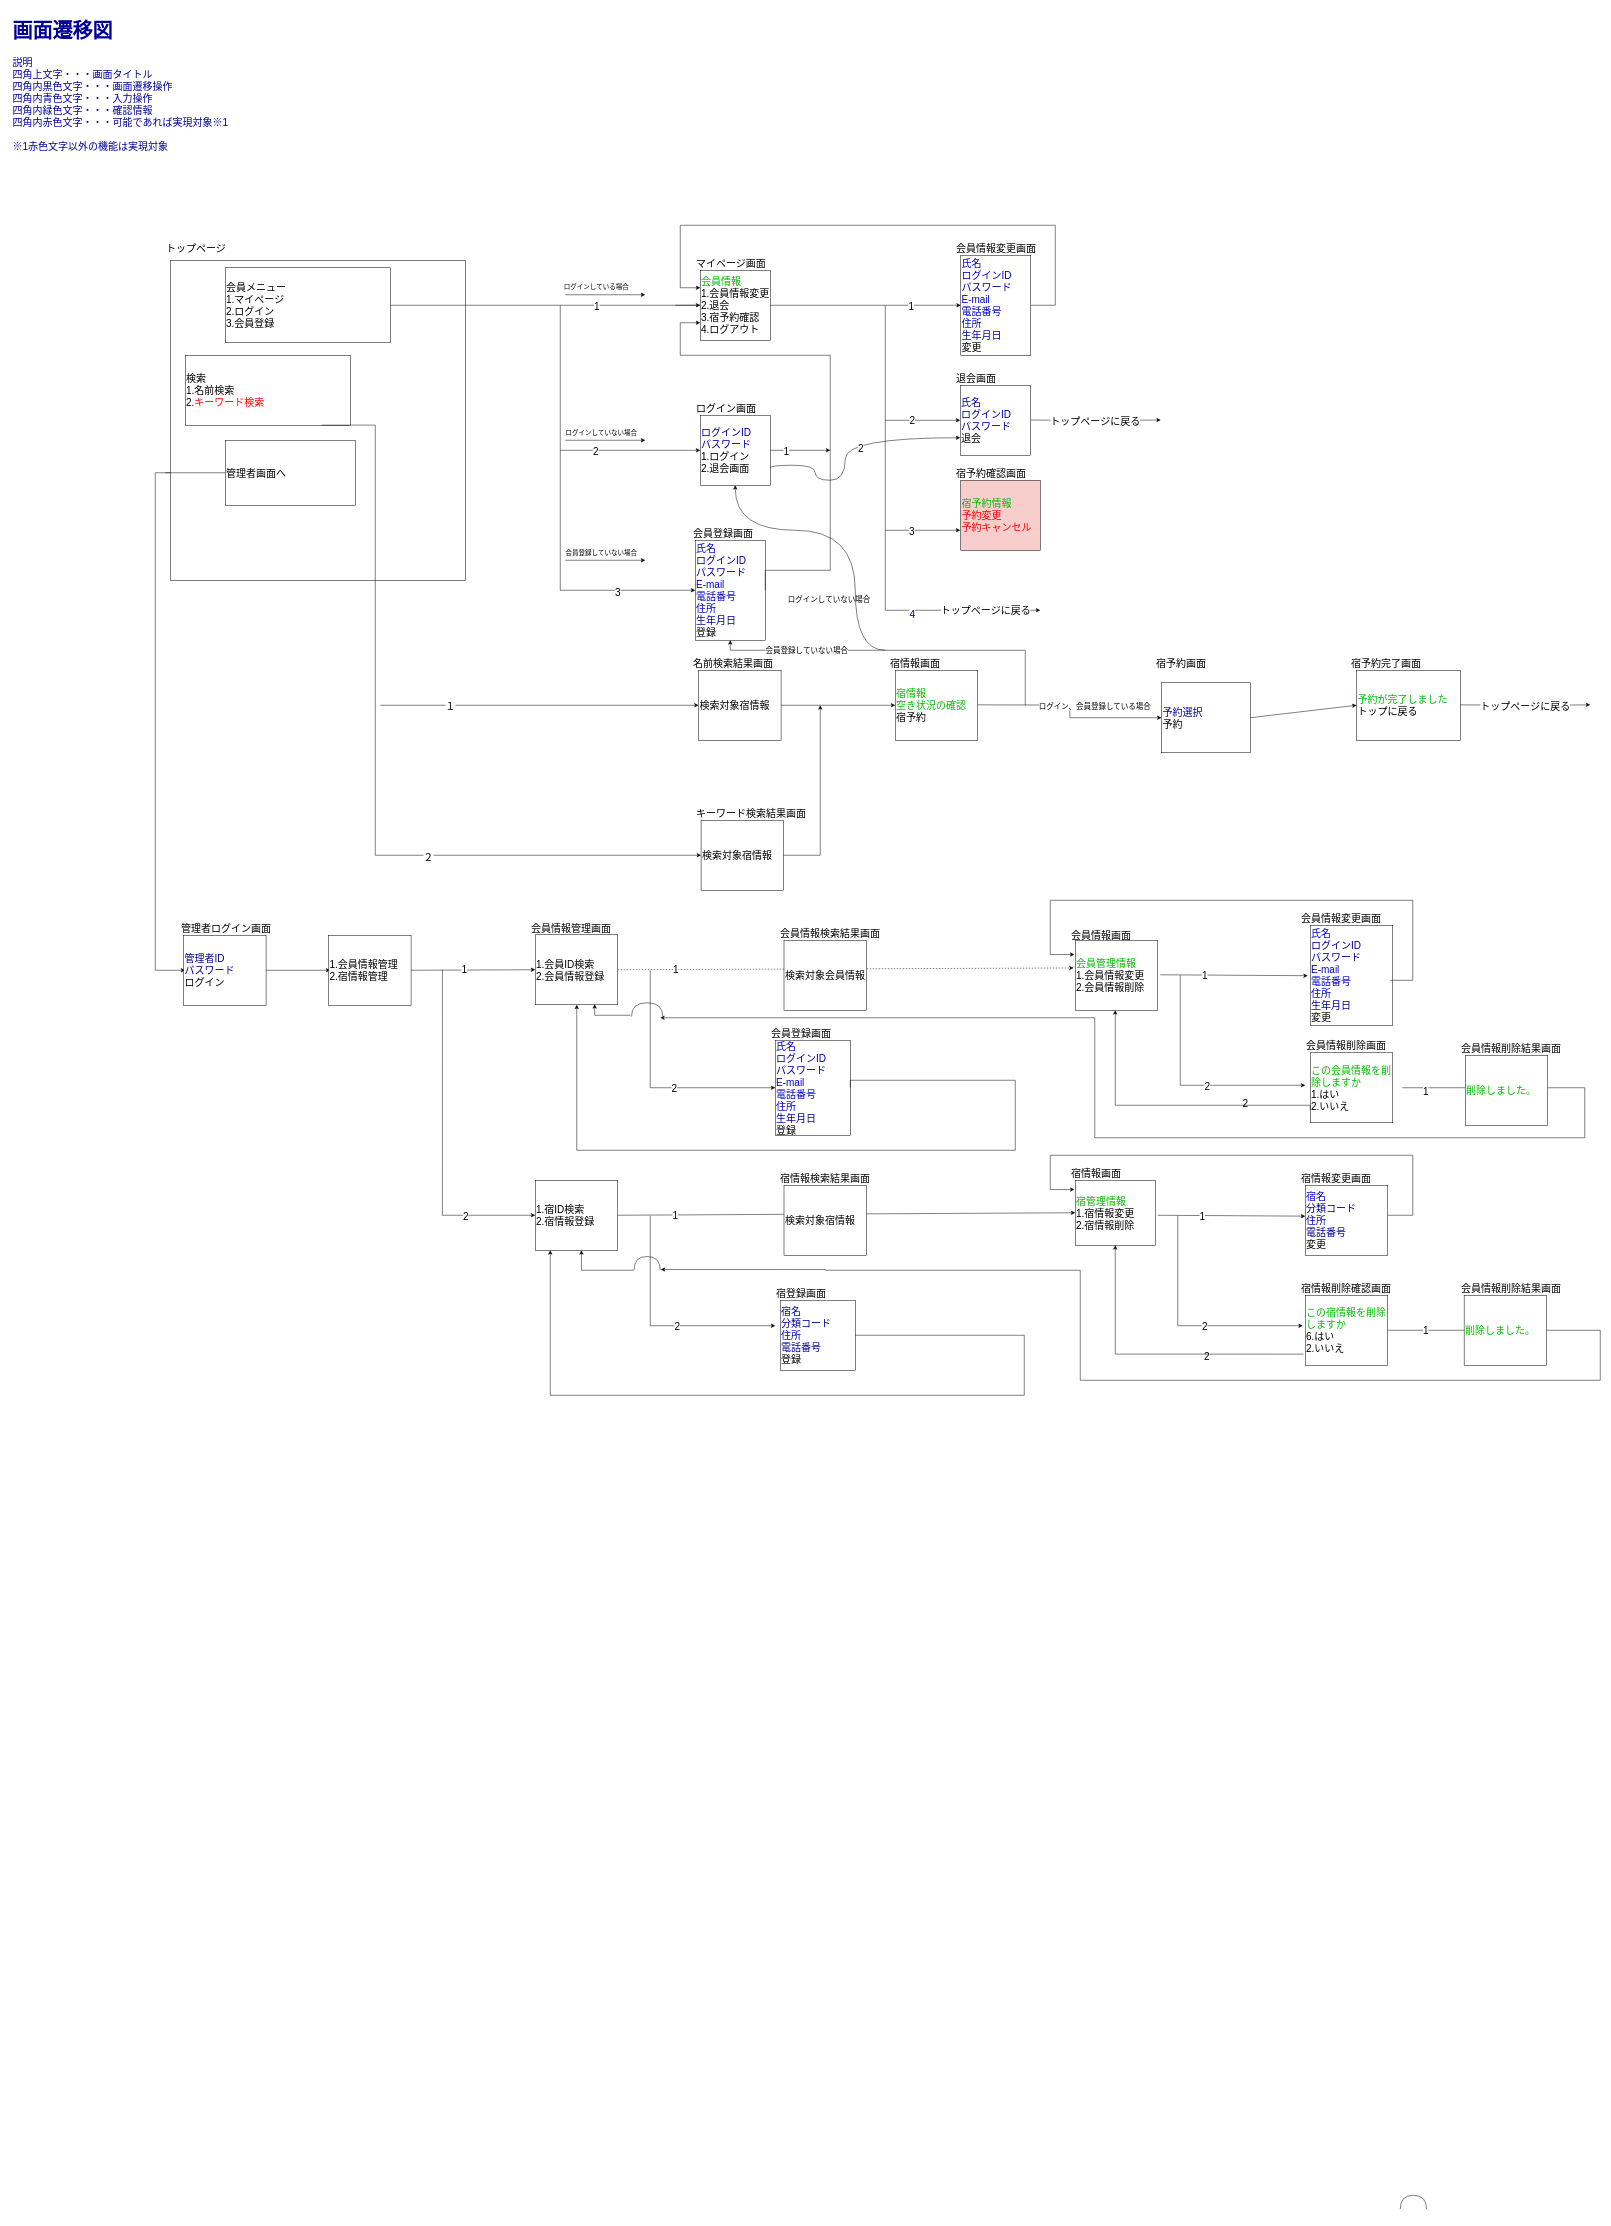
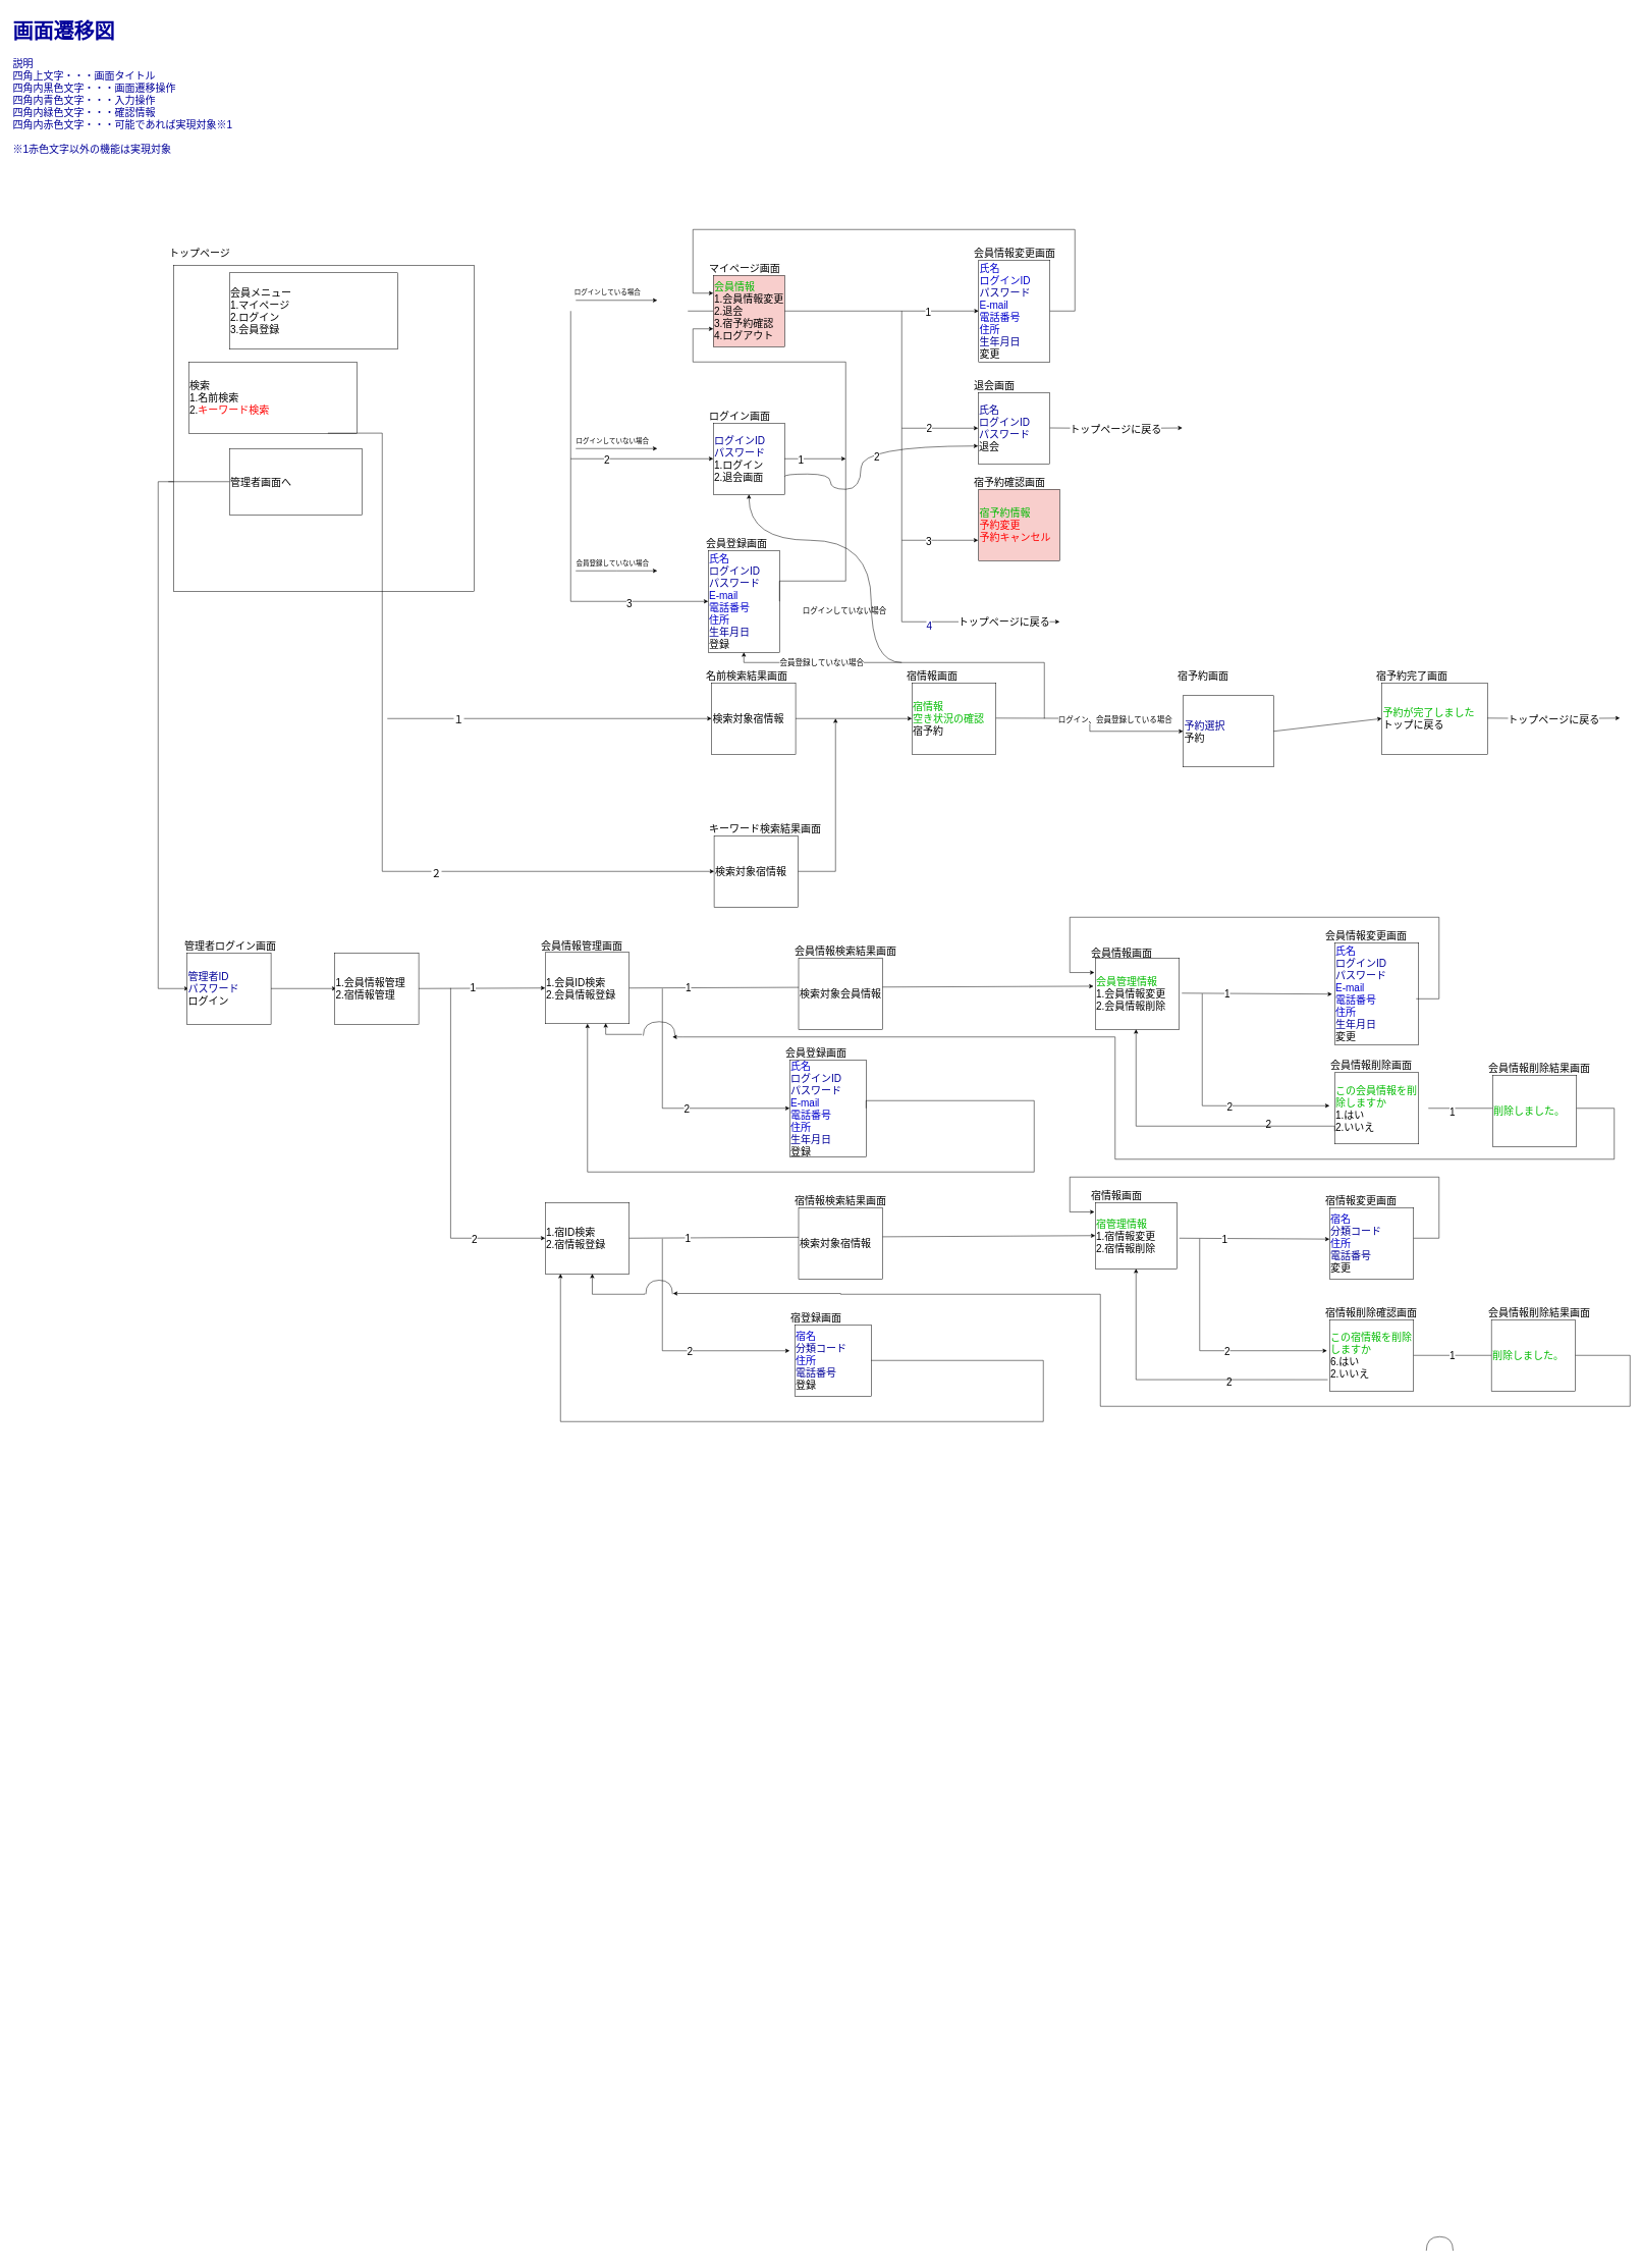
- <mxCell id="72" value="" style="endArrow=classic;html=1;rounded=0;fontSize=20;entryX=0;entryY=0.5;entryDx=0;entryDy=0;exitX=1;exitY=0.5;exitDx=0;exitDy=0;" parent="1" source="76" target="97" edge="1"><mxGeometry width="50" height="50" relative="1" as="geometry"><mxPoint x="580" y="610" as="sourcePoint" /><mxPoint x="1230" y="610" as="targetPoint" /></mxGeometry></mxCell>
- <mxCell id="73" value="1" style="edgeLabel;html=1;align=center;verticalAlign=middle;resizable=0;points=[];fontSize=20;" parent="72" vertex="1" connectable="0"><mxGeometry x="0.328" relative="1" as="geometry"><mxPoint as="offset" /></mxGeometry></mxCell>
- <mxCell id="97" value="&lt;font color=&quot;#00bb00&quot;&gt;会員情報&lt;/font&gt;&lt;br&gt;1.会員情報変更&lt;br&gt;2.退会&lt;br&gt;3.宿予約確認&lt;br&gt;4.ログアウト" style="rounded=0;whiteSpace=wrap;html=1;fontSize=20;align=left;" parent="1" vertex="1"><mxGeometry x="1400" y="540" width="140" height="140" as="geometry" /></mxCell>
+ <mxCell id="97" value="&lt;font color=&quot;#00bb00&quot;&gt;会員情報&lt;/font&gt;&lt;br&gt;1.会員情報変更&lt;br&gt;2.退会&lt;br&gt;3.宿予約確認&lt;br&gt;4.ログアウト" style="rounded=0;whiteSpace=wrap;html=1;fontSize=20;align=left;fillColor=#f8cecc;" parent="1" vertex="1"><mxGeometry x="1400" y="540" width="140" height="140" as="geometry" /></mxCell>
- <mxCell id="15" value="" style="endArrow=classic;html=1;rounded=0;fontSize=20;fontColor=#000000;exitX=1;exitY=0.5;exitDx=0;exitDy=0;entryX=-0.021;entryY=0.396;entryDx=0;entryDy=0;entryPerimeter=0;dashed=1;" parent="1" source="10" target="23" edge="1"><mxGeometry width="50" height="50" relative="1" as="geometry"><mxPoint x="1360" y="1940" as="sourcePoint" /><mxPoint x="1540" y="1940" as="targetPoint" /></mxGeometry></mxCell>
+ <mxCell id="15" value="" style="endArrow=classic;html=1;rounded=0;fontSize=20;fontColor=#000000;exitX=1;exitY=0.5;exitDx=0;exitDy=0;entryX=-0.021;entryY=0.396;entryDx=0;entryDy=0;entryPerimeter=0;" parent="1" source="10" target="23" edge="1"><mxGeometry width="50" height="50" relative="1" as="geometry"><mxPoint x="1360" y="1940" as="sourcePoint" /><mxPoint x="1540" y="1940" as="targetPoint" /></mxGeometry></mxCell>
